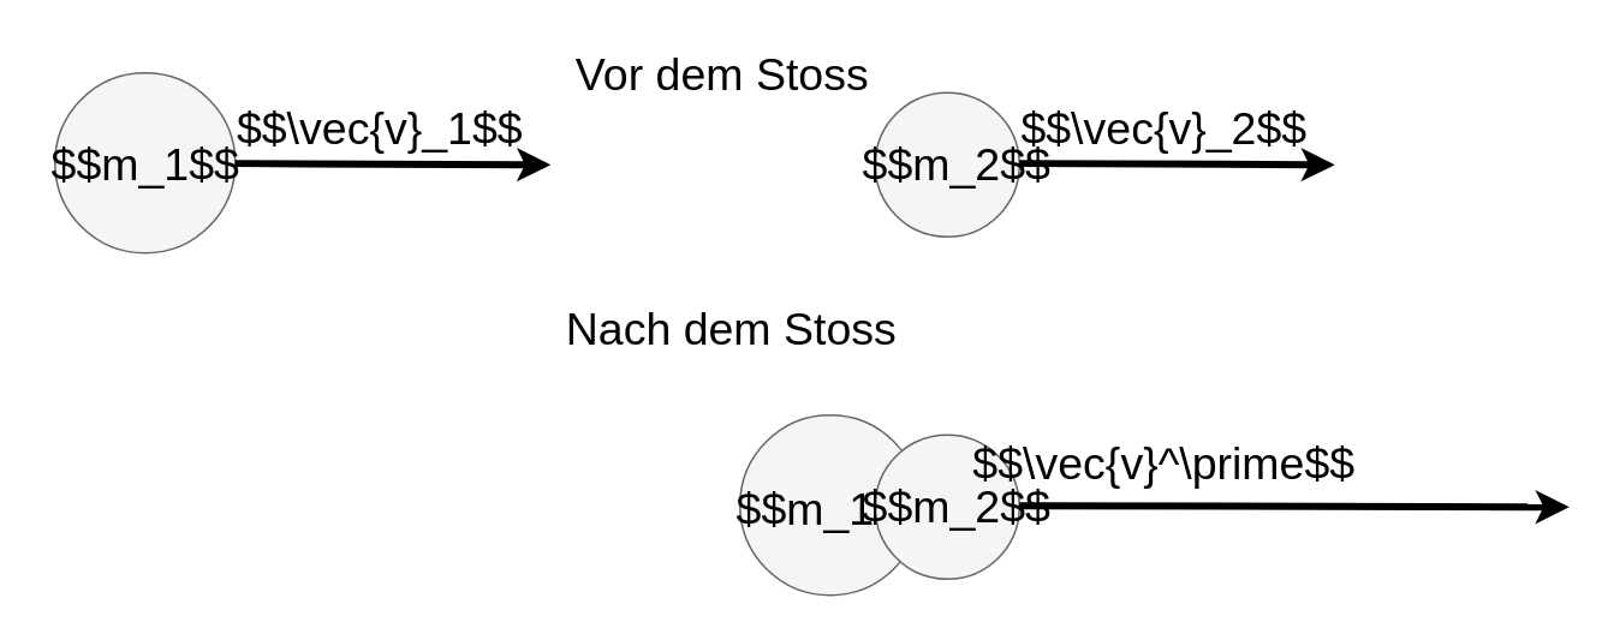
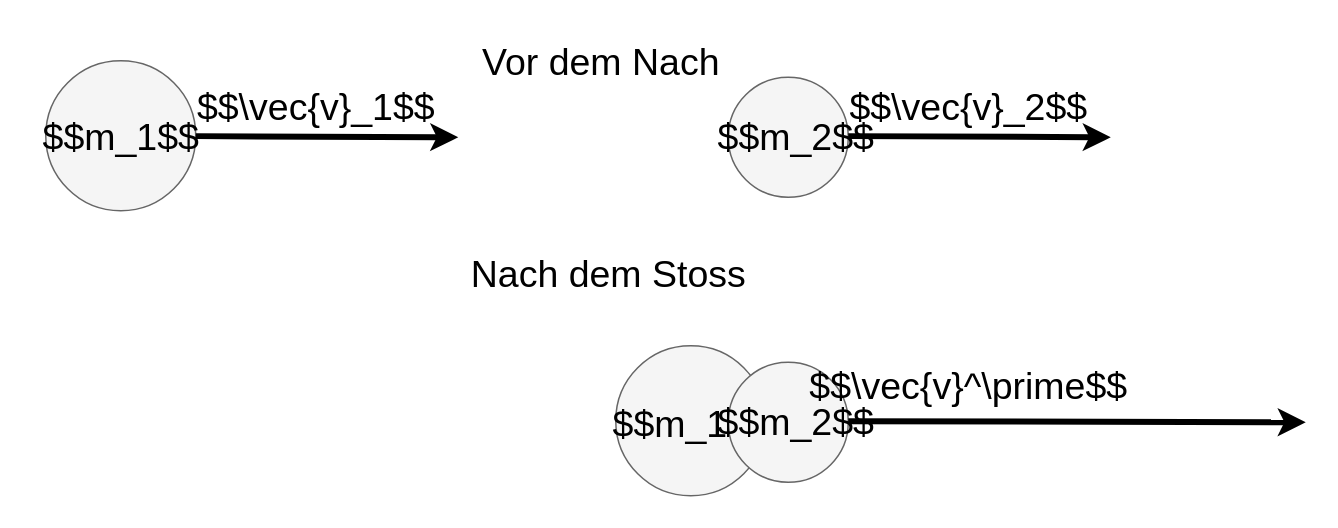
- <mxCell id="10" value="Vor dem Stoss" style="text;html=1;resizable=0;autosize=1;align=center;verticalAlign=middle;points=[];fillColor=none;strokeColor=none;rounded=0;fontSize=25;fontColor=none;" vertex="1" parent="1"><mxGeometry x="310" y="20" width="180" height="40" as="geometry" /></mxCell>
+ <mxCell id="10" value="Vor dem Nach" style="text;html=1;resizable=0;autosize=1;align=center;verticalAlign=middle;points=[];fillColor=none;strokeColor=none;rounded=0;fontSize=25;fontColor=none;" vertex="1" parent="1"><mxGeometry x="310" y="20" width="180" height="40" as="geometry" /></mxCell>
